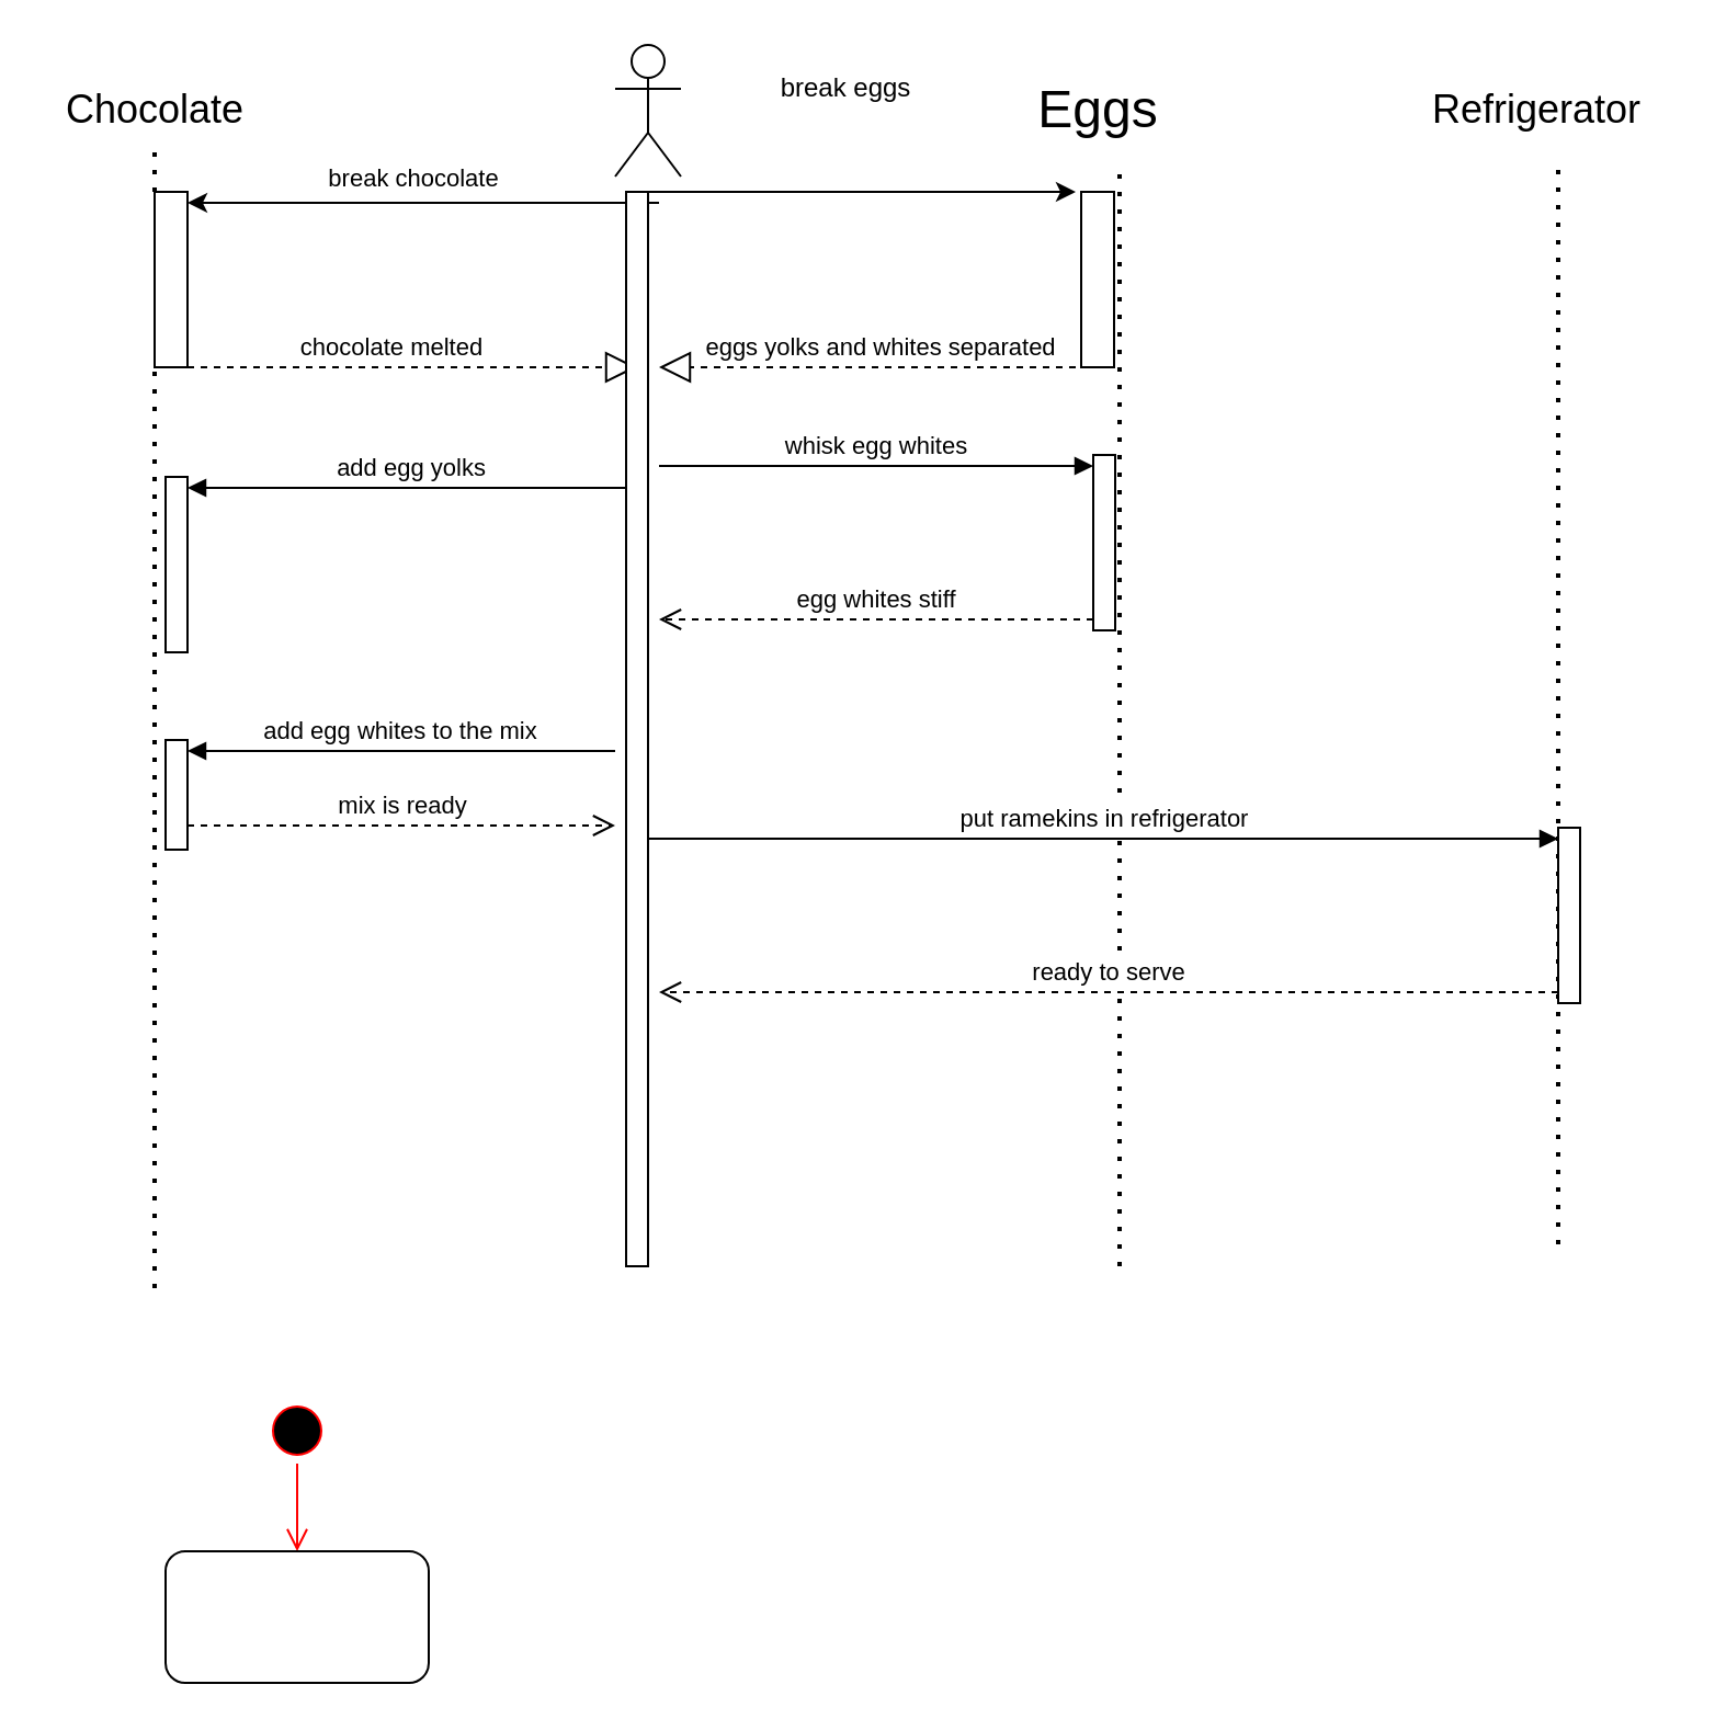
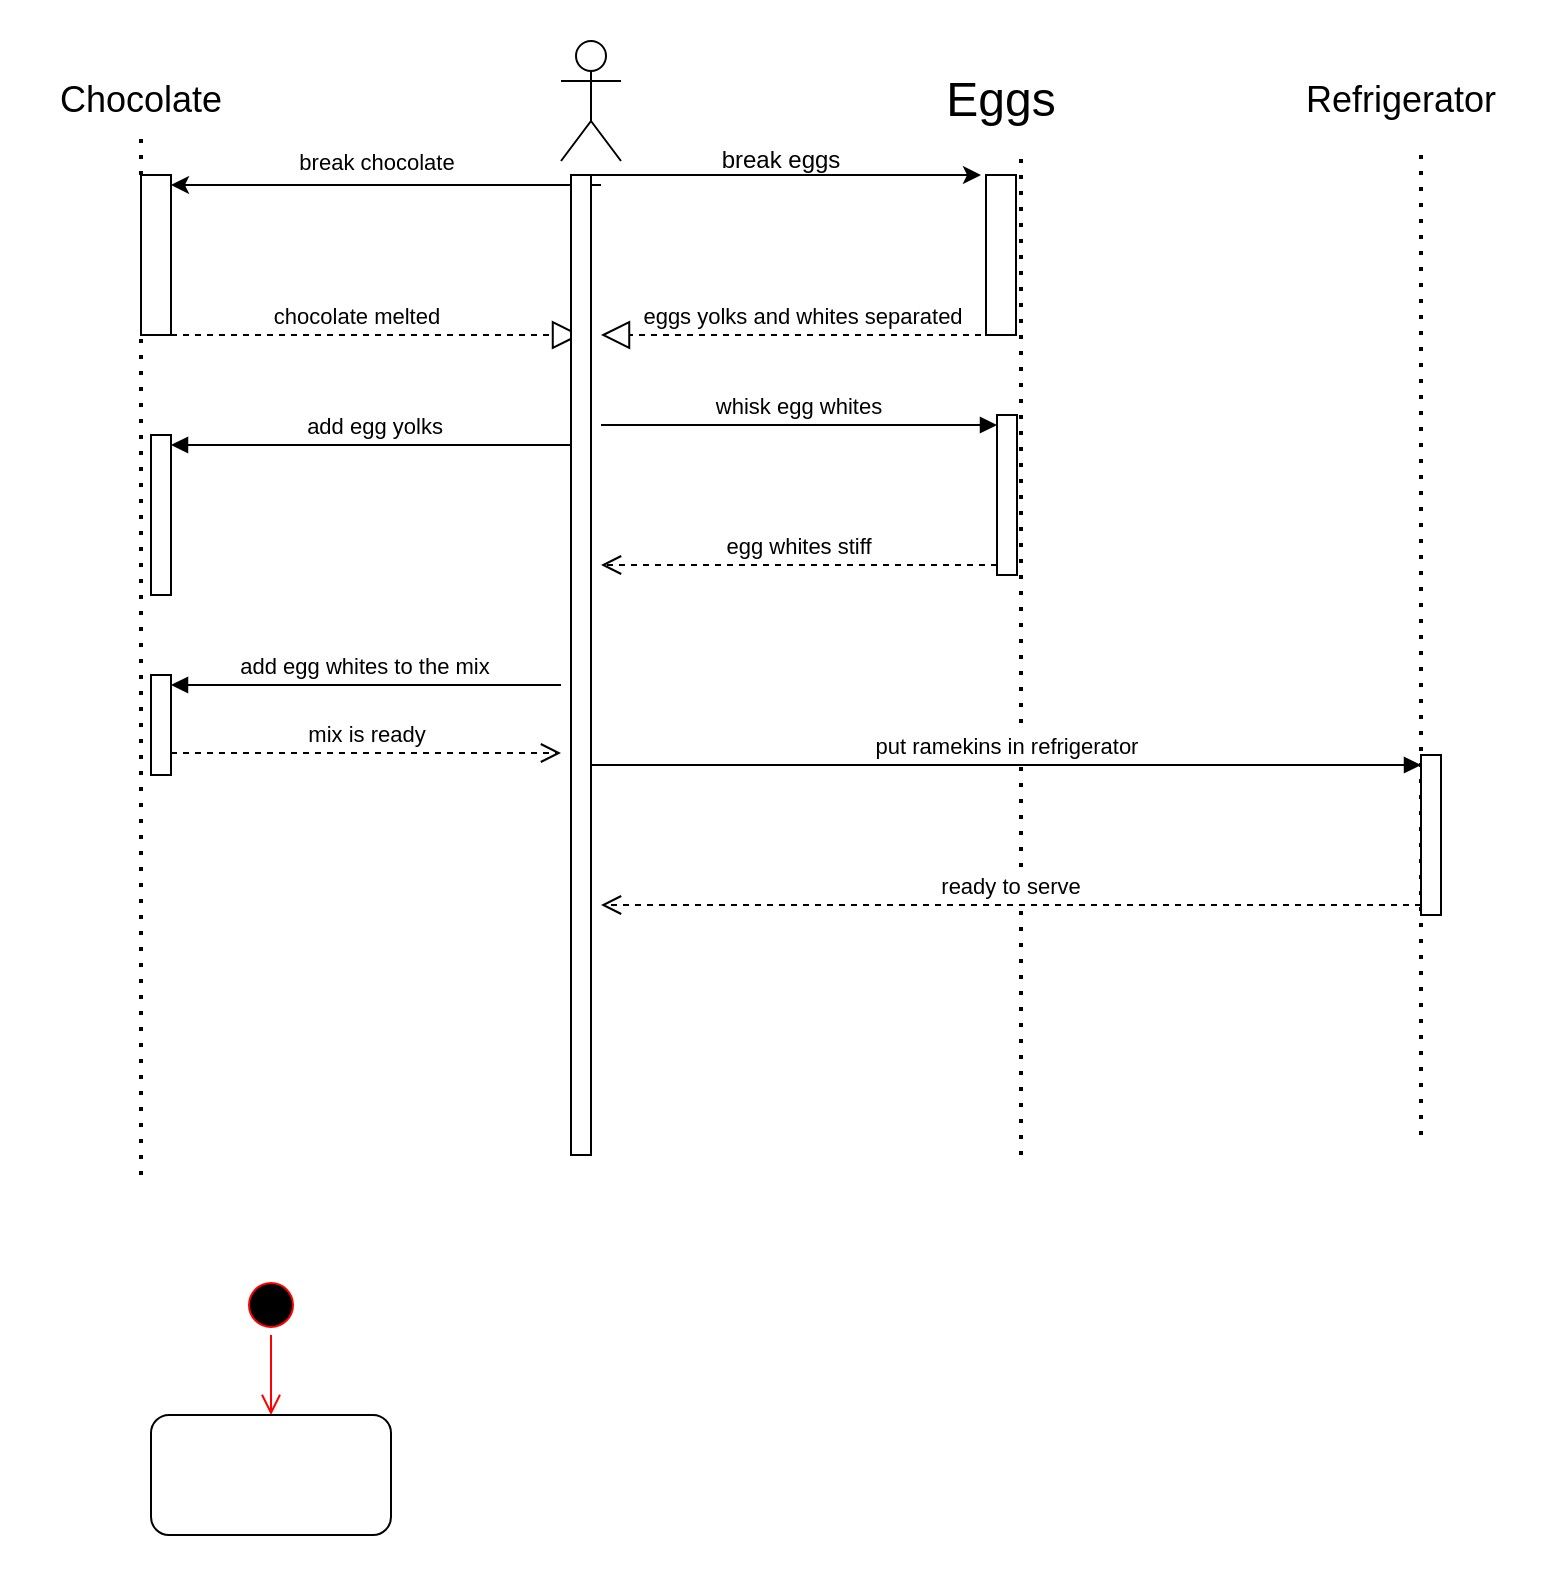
- <mxCell id="18" value="break eggs" style="text;html=1;align=center;verticalAlign=middle;resizable=0;points=[];autosize=1;strokeColor=none;fillColor=none;" vertex="1" parent="1"><mxGeometry x="345" y="25" width="80" height="30" as="geometry" /></mxCell>
+ <mxCell id="18" value="break eggs" style="text;html=1;align=center;verticalAlign=middle;resizable=0;points=[];autosize=1;strokeColor=none;fillColor=none;" vertex="1" parent="1"><mxGeometry x="350" y="65" width="80" height="30" as="geometry" /></mxCell>
